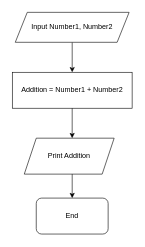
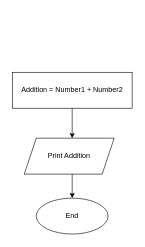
- <mxCell id="3" value="Input Number1, Number2" style="shape=parallelogram;perimeter=parallelogramPerimeter;whiteSpace=wrap;html=1;fixedSize=1;" parent="1" vertex="1"><mxGeometry x="25" y="20" width="190" height="50" as="geometry" /></mxCell>
- <mxCell id="2" value="" style="edgeStyle=orthogonalEdgeStyle;rounded=0;orthogonalLoop=1;jettySize=auto;html=1;" parent="1" source="3" target="4" edge="1"><mxGeometry relative="1" as="geometry" /></mxCell>
- <mxCell id="7" value="End" style="whiteSpace=wrap;html=1;rounded=1;" parent="1" vertex="1"><mxGeometry x="60" y="330" width="120" height="60" as="geometry" /></mxCell>
+ <mxCell id="7" value="End" style="ellipse;whiteSpace=wrap;html=1;" parent="1" vertex="1"><mxGeometry x="60" y="330" width="120" height="60" as="geometry" /></mxCell>
